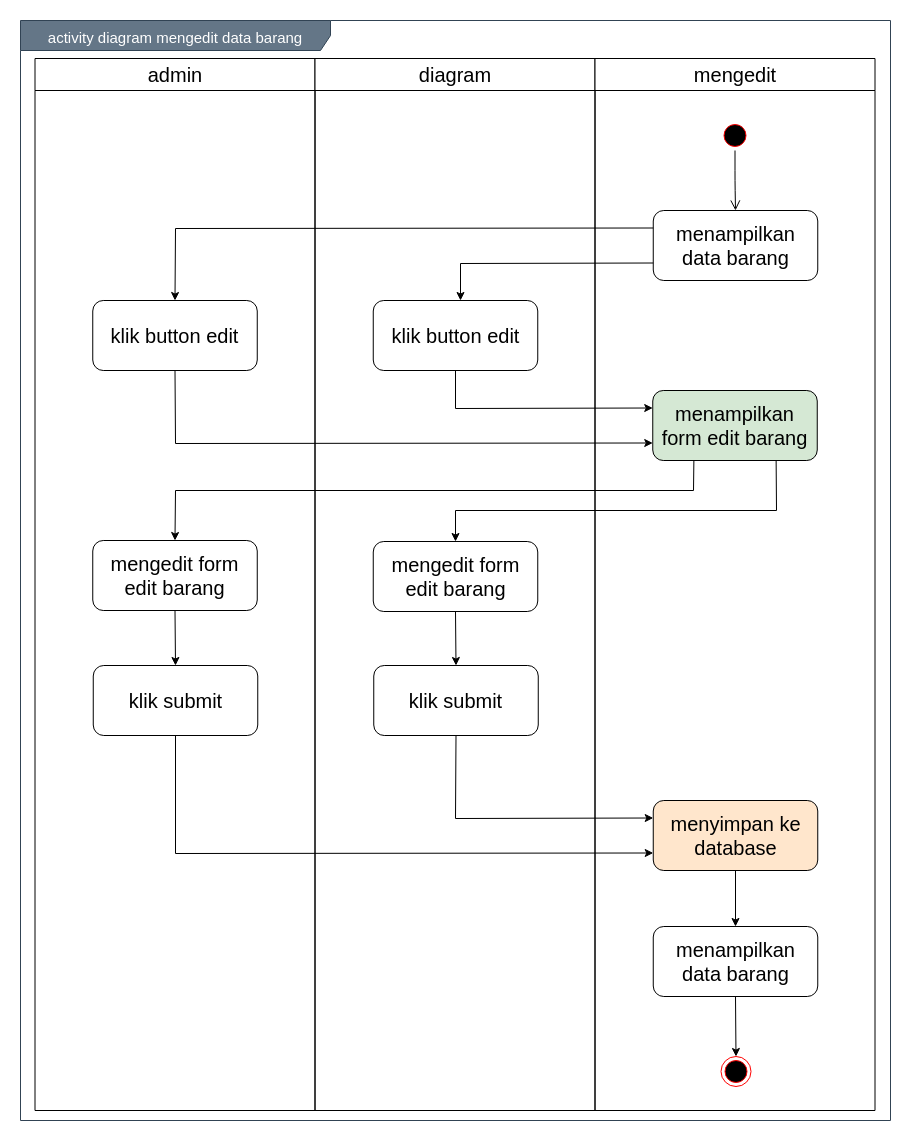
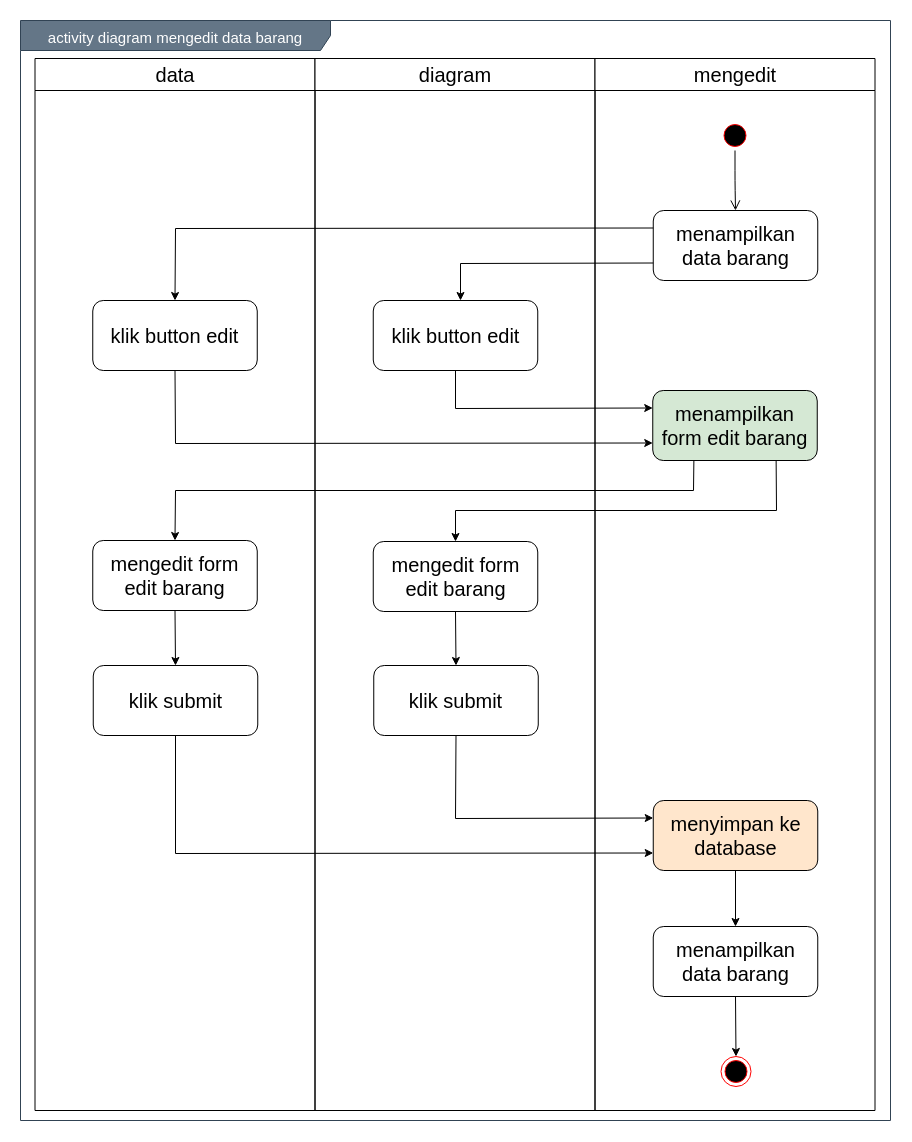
- <mxCell id="3" value="admin" style="swimlane;whiteSpace=wrap;fontSize=20;fontStyle=0;startSize=32;" parent="1" vertex="1"><mxGeometry x="34.5" y="58" width="280" height="1052" as="geometry" /></mxCell>
+ <mxCell id="3" value="data" style="swimlane;whiteSpace=wrap;fontSize=20;fontStyle=0;startSize=32;" parent="1" vertex="1"><mxGeometry x="34.5" y="58" width="280" height="1052" as="geometry" /></mxCell>
